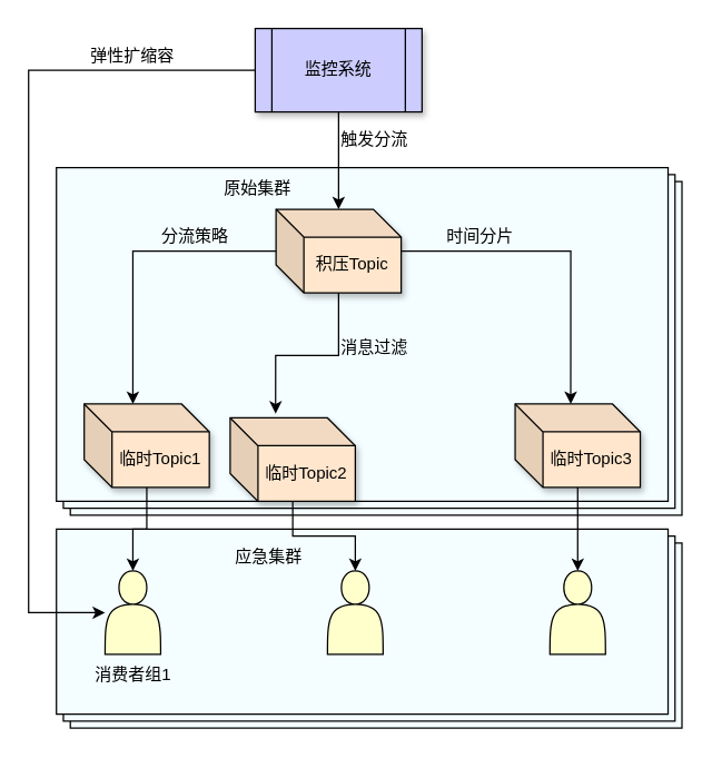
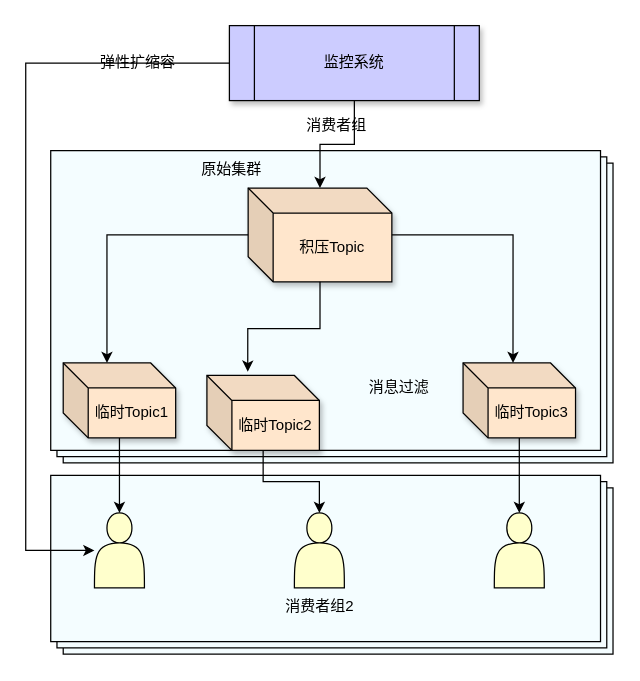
- <mxCell id="21" value="弹性扩缩容" style="text;strokeColor=none;align=center;fillColor=none;html=1;verticalAlign=middle;whiteSpace=wrap;rounded=0;" parent="1" vertex="1"><mxGeometry x="60" y="30" width="70" height="20" as="geometry" /></mxCell>
+ <mxCell id="21" value="弹性扩缩容" style="text;strokeColor=none;align=center;fillColor=none;html=1;verticalAlign=middle;whiteSpace=wrap;rounded=0;" parent="1" vertex="1"><mxGeometry x="75" y="40" width="70" height="20" as="geometry" /></mxCell>
- <mxCell id="6" value="监控系统" style="shape=process;whiteSpace=wrap;html=1;backgroundOutline=1;fillColor=#CCCCFF;shadow=1;" parent="1" vertex="1"><mxGeometry x="183" y="20" width="120" height="60" as="geometry" /></mxCell>
+ <mxCell id="6" value="监控系统" style="shape=process;whiteSpace=wrap;html=1;backgroundOutline=1;fillColor=#CCCCFF;shadow=1;" parent="1" vertex="1"><mxGeometry x="183" y="20" width="200" height="60" as="geometry" /></mxCell>
- <mxCell id="20" value="触发分流" style="text;strokeColor=none;align=center;fillColor=none;html=1;verticalAlign=middle;whiteSpace=wrap;rounded=0;" parent="1" vertex="1"><mxGeometry x="244" y="90" width="50" height="20" as="geometry" /></mxCell>
+ <mxCell id="20" value="消费者组" style="text;strokeColor=none;align=center;fillColor=none;html=1;verticalAlign=middle;whiteSpace=wrap;rounded=0;" parent="1" vertex="1"><mxGeometry x="244" y="90" width="50" height="20" as="geometry" /></mxCell>
- <mxCell id="24" value="分流策略" style="text;strokeColor=none;align=center;fillColor=none;html=1;verticalAlign=middle;whiteSpace=wrap;rounded=0;" parent="1" vertex="1"><mxGeometry x="115" y="160" width="50" height="20" as="geometry" /></mxCell>
- <mxCell id="26" value="时间分片" style="text;strokeColor=none;align=center;fillColor=none;html=1;verticalAlign=middle;whiteSpace=wrap;rounded=0;" parent="1" vertex="1"><mxGeometry x="320" y="160" width="50" height="20" as="geometry" /></mxCell>
- <mxCell id="7" value="积压Topic" style="shape=cube;whiteSpace=wrap;html=1;boundedLbl=1;backgroundOutline=1;darkOpacity=0.05;darkOpacity2=0.1;fillColor=#FFE6CC;shadow=1;" parent="1" vertex="1"><mxGeometry x="198" y="150" width="90" height="60" as="geometry" /></mxCell>
+ <mxCell id="7" value="积压Topic" style="shape=cube;whiteSpace=wrap;html=1;boundedLbl=1;backgroundOutline=1;darkOpacity=0.05;darkOpacity2=0.1;fillColor=#FFE6CC;shadow=1;" parent="1" vertex="1"><mxGeometry x="198" y="150" width="115" height="75" as="geometry" /></mxCell>
- <mxCell id="25" value="消息过滤" style="text;strokeColor=none;align=center;fillColor=none;html=1;verticalAlign=middle;whiteSpace=wrap;rounded=0;" parent="1" vertex="1"><mxGeometry x="244" y="240" width="50" height="20" as="geometry" /></mxCell>
+ <mxCell id="25" value="消息过滤" style="text;strokeColor=none;align=center;fillColor=none;html=1;verticalAlign=middle;whiteSpace=wrap;rounded=0;" parent="1" vertex="1"><mxGeometry x="294" y="300" width="50" height="20" as="geometry" /></mxCell>
- <mxCell id="9" value="临时Topic1" style="shape=cube;whiteSpace=wrap;html=1;boundedLbl=1;backgroundOutline=1;darkOpacity=0.05;darkOpacity2=0.1;fillColor=#FFE6CC;shadow=1;" parent="1" vertex="1"><mxGeometry x="60" y="290" width="90" height="60" as="geometry" /></mxCell>
+ <mxCell id="9" value="临时Topic1" style="shape=cube;whiteSpace=wrap;html=1;boundedLbl=1;backgroundOutline=1;darkOpacity=0.05;darkOpacity2=0.1;fillColor=#FFE6CC;shadow=1;" parent="1" vertex="1"><mxGeometry x="50" y="290" width="90" height="60" as="geometry" /></mxCell>
- <mxCell id="27" value="应急集群" style="text;strokeColor=none;align=center;fillColor=none;html=1;verticalAlign=middle;whiteSpace=wrap;rounded=0;" parent="1" vertex="1"><mxGeometry x="162.5" y="390" width="60" height="20" as="geometry" /></mxCell>
- <mxCell id="22" value="消费者组1" style="text;strokeColor=none;align=center;fillColor=none;html=1;verticalAlign=middle;whiteSpace=wrap;rounded=0;" parent="1" vertex="1"><mxGeometry x="62.5" y="477" width="65" height="16" as="geometry" /></mxCell>
+ <mxCell id="23" value="消费者组2" style="text;strokeColor=none;align=center;fillColor=none;html=1;verticalAlign=middle;whiteSpace=wrap;rounded=0;" parent="1" vertex="1"><mxGeometry x="222.5" y="477" width="65" height="16" as="geometry" /></mxCell>
